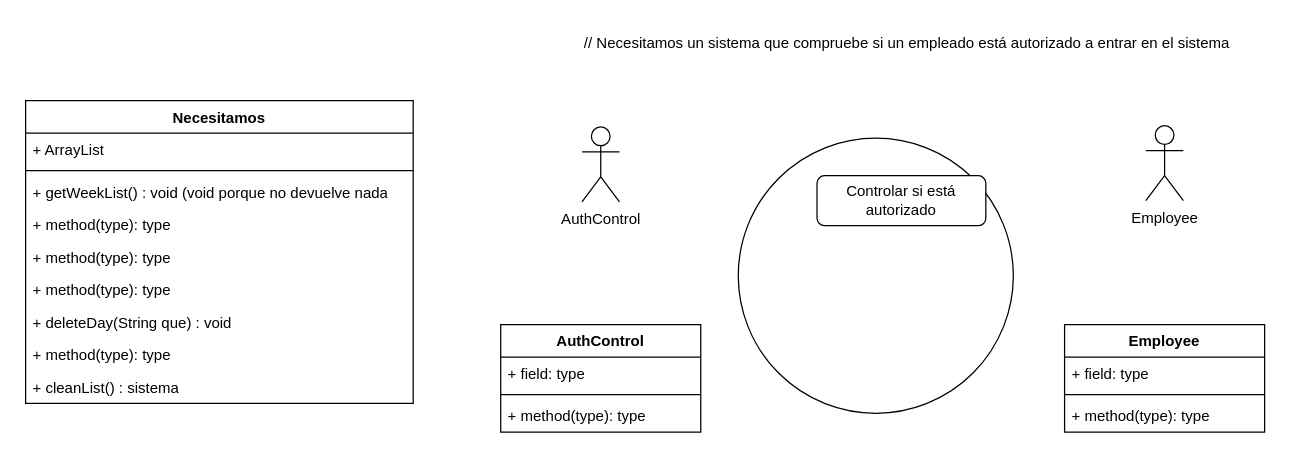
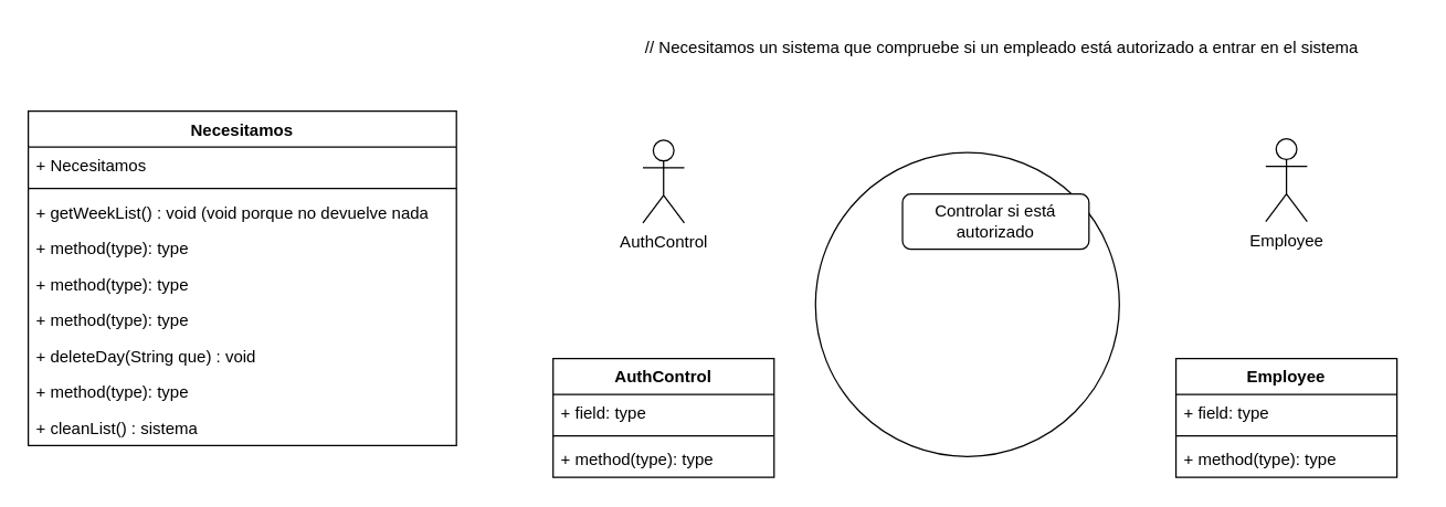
- <mxCell id="3" value="+ ArrayList" style="text;strokeColor=none;fillColor=none;align=left;verticalAlign=top;spacingLeft=4;spacingRight=4;overflow=hidden;rotatable=0;points=[[0,0.5],[1,0.5]];portConstraint=eastwest;whiteSpace=wrap;html=1;" vertex="1" parent="2"><mxGeometry y="26" width="310" height="26" as="geometry" /></mxCell>
+ <mxCell id="3" value="+ Necesitamos" style="text;strokeColor=none;fillColor=none;align=left;verticalAlign=top;spacingLeft=4;spacingRight=4;overflow=hidden;rotatable=0;points=[[0,0.5],[1,0.5]];portConstraint=eastwest;whiteSpace=wrap;html=1;" vertex="1" parent="2"><mxGeometry y="26" width="310" height="26" as="geometry" /></mxCell>
